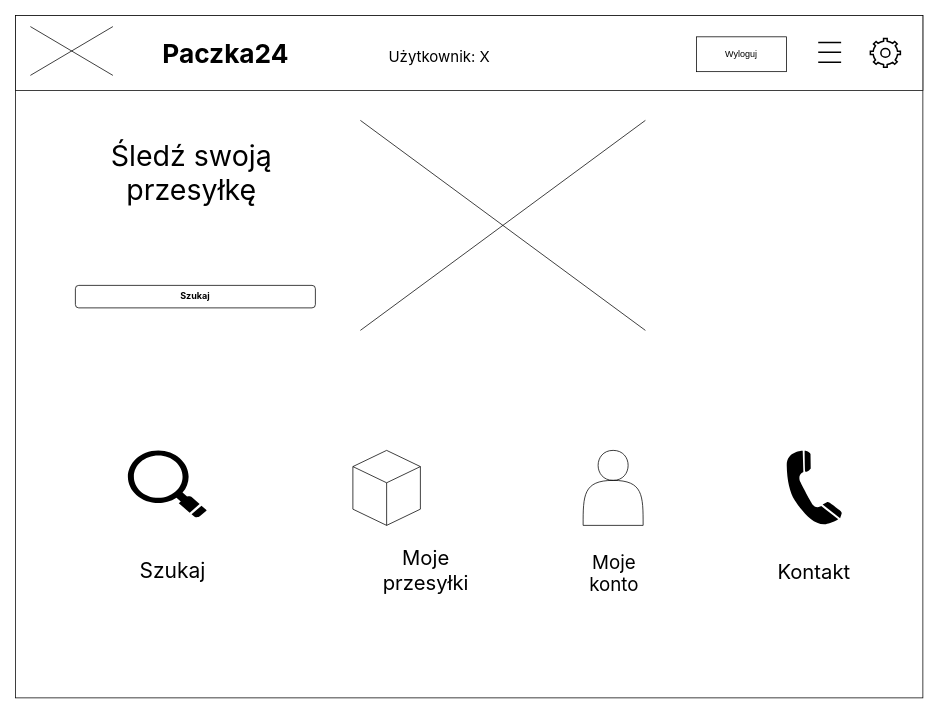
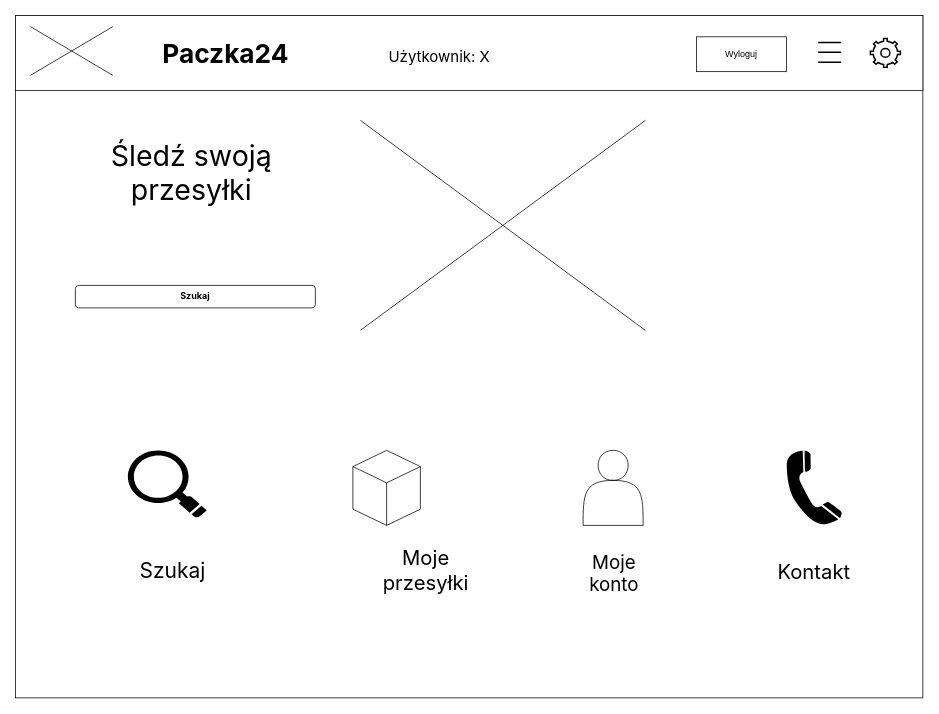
- <mxCell id="16" value="Śledź swoją &lt;br&gt;przesyłkę" style="text;html=1;align=center;verticalAlign=middle;whiteSpace=wrap;rounded=0;fontSize=38;fontFamily=Inter;" parent="1" vertex="1"><mxGeometry x="95" y="160" width="320" height="140" as="geometry" /></mxCell>
+ <mxCell id="16" value="Śledź swoją &lt;br&gt;przesyłki" style="text;html=1;align=center;verticalAlign=middle;whiteSpace=wrap;rounded=0;fontSize=38;fontFamily=Inter;" parent="1" vertex="1"><mxGeometry x="95" y="160" width="320" height="140" as="geometry" /></mxCell>
